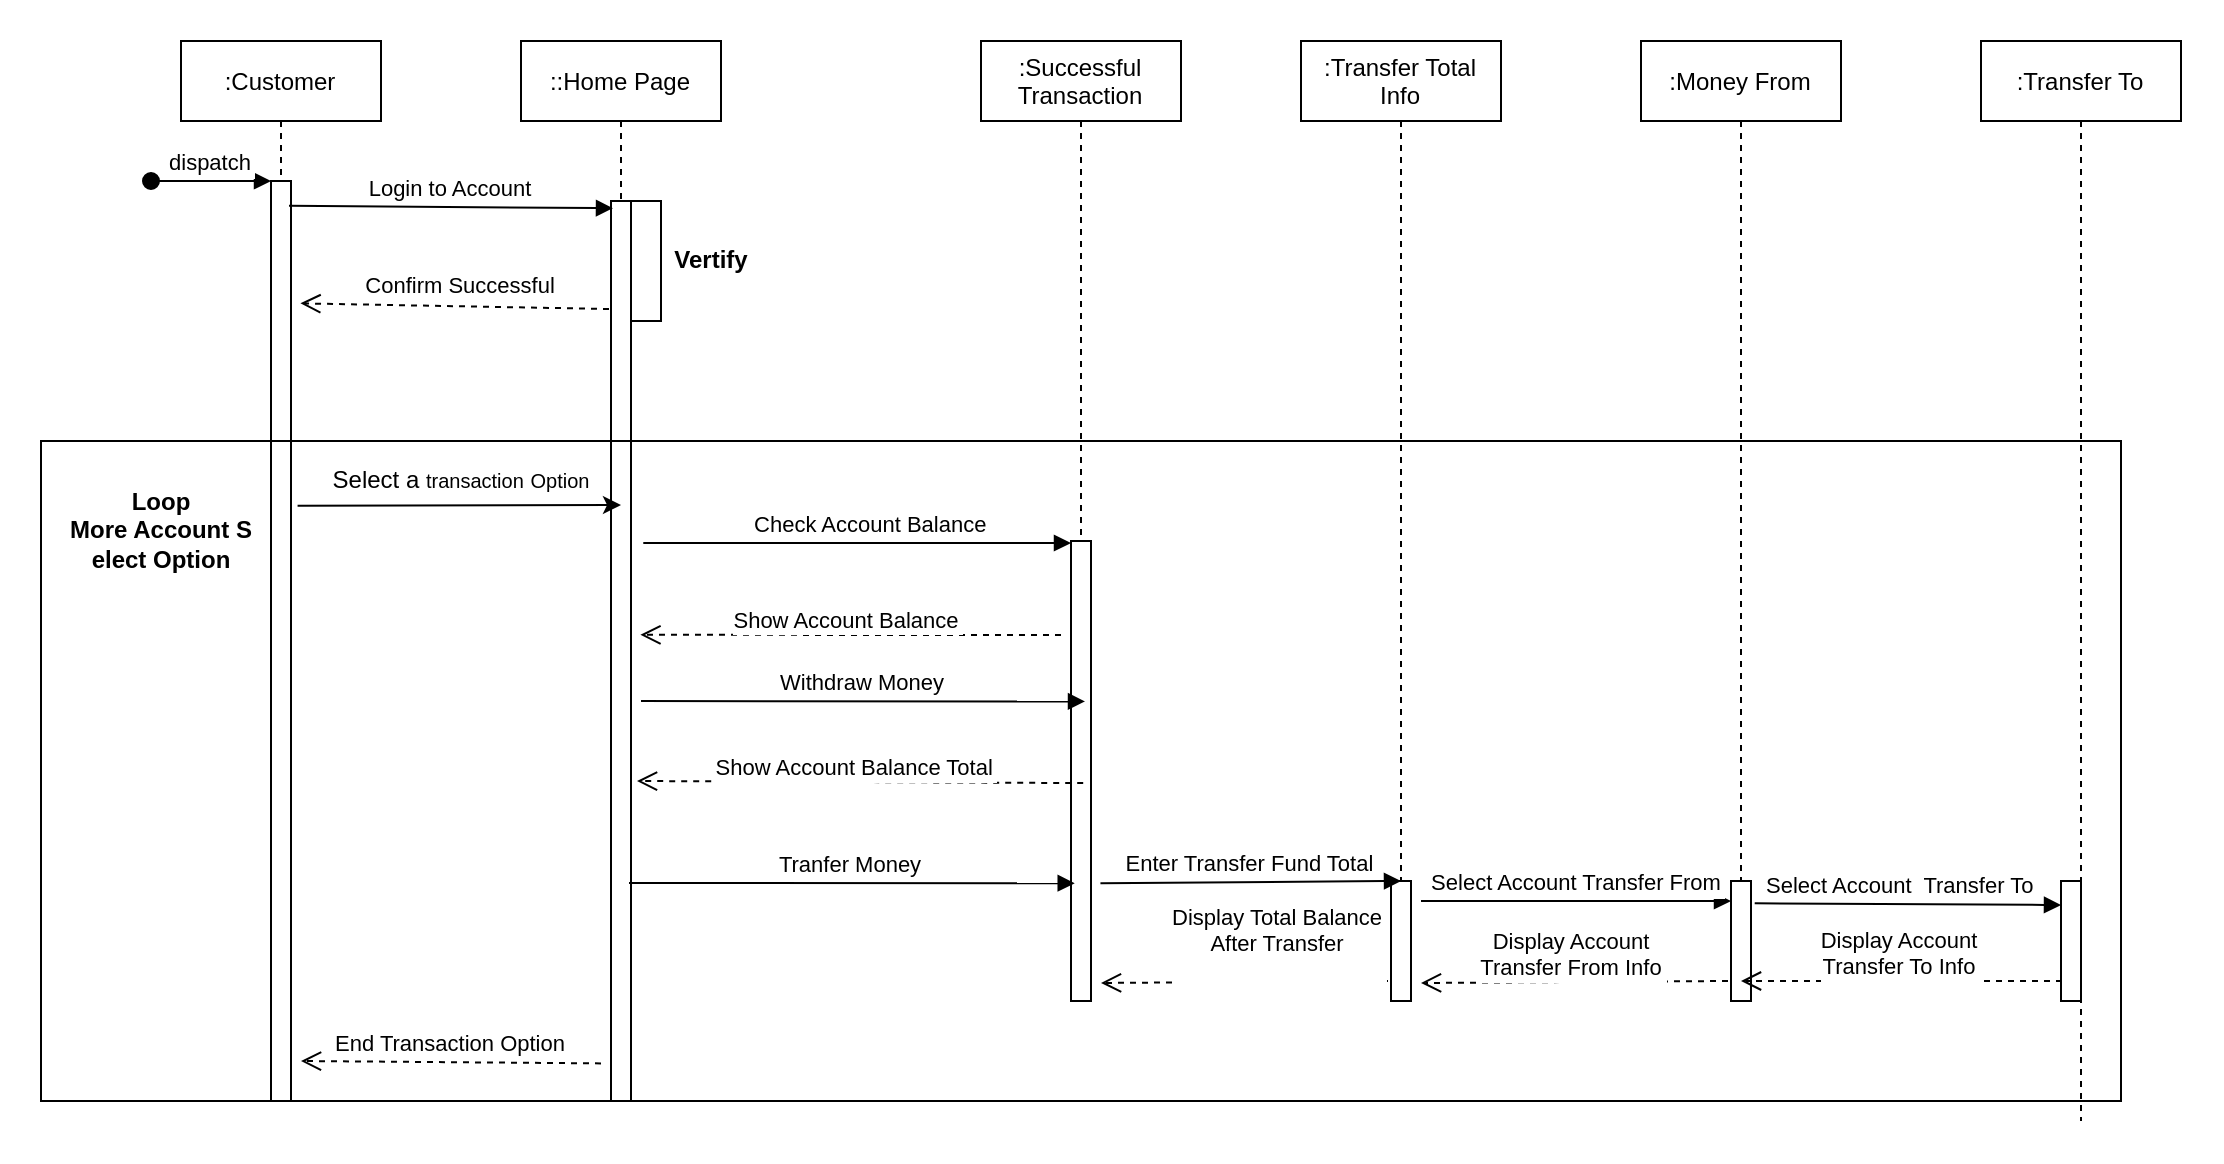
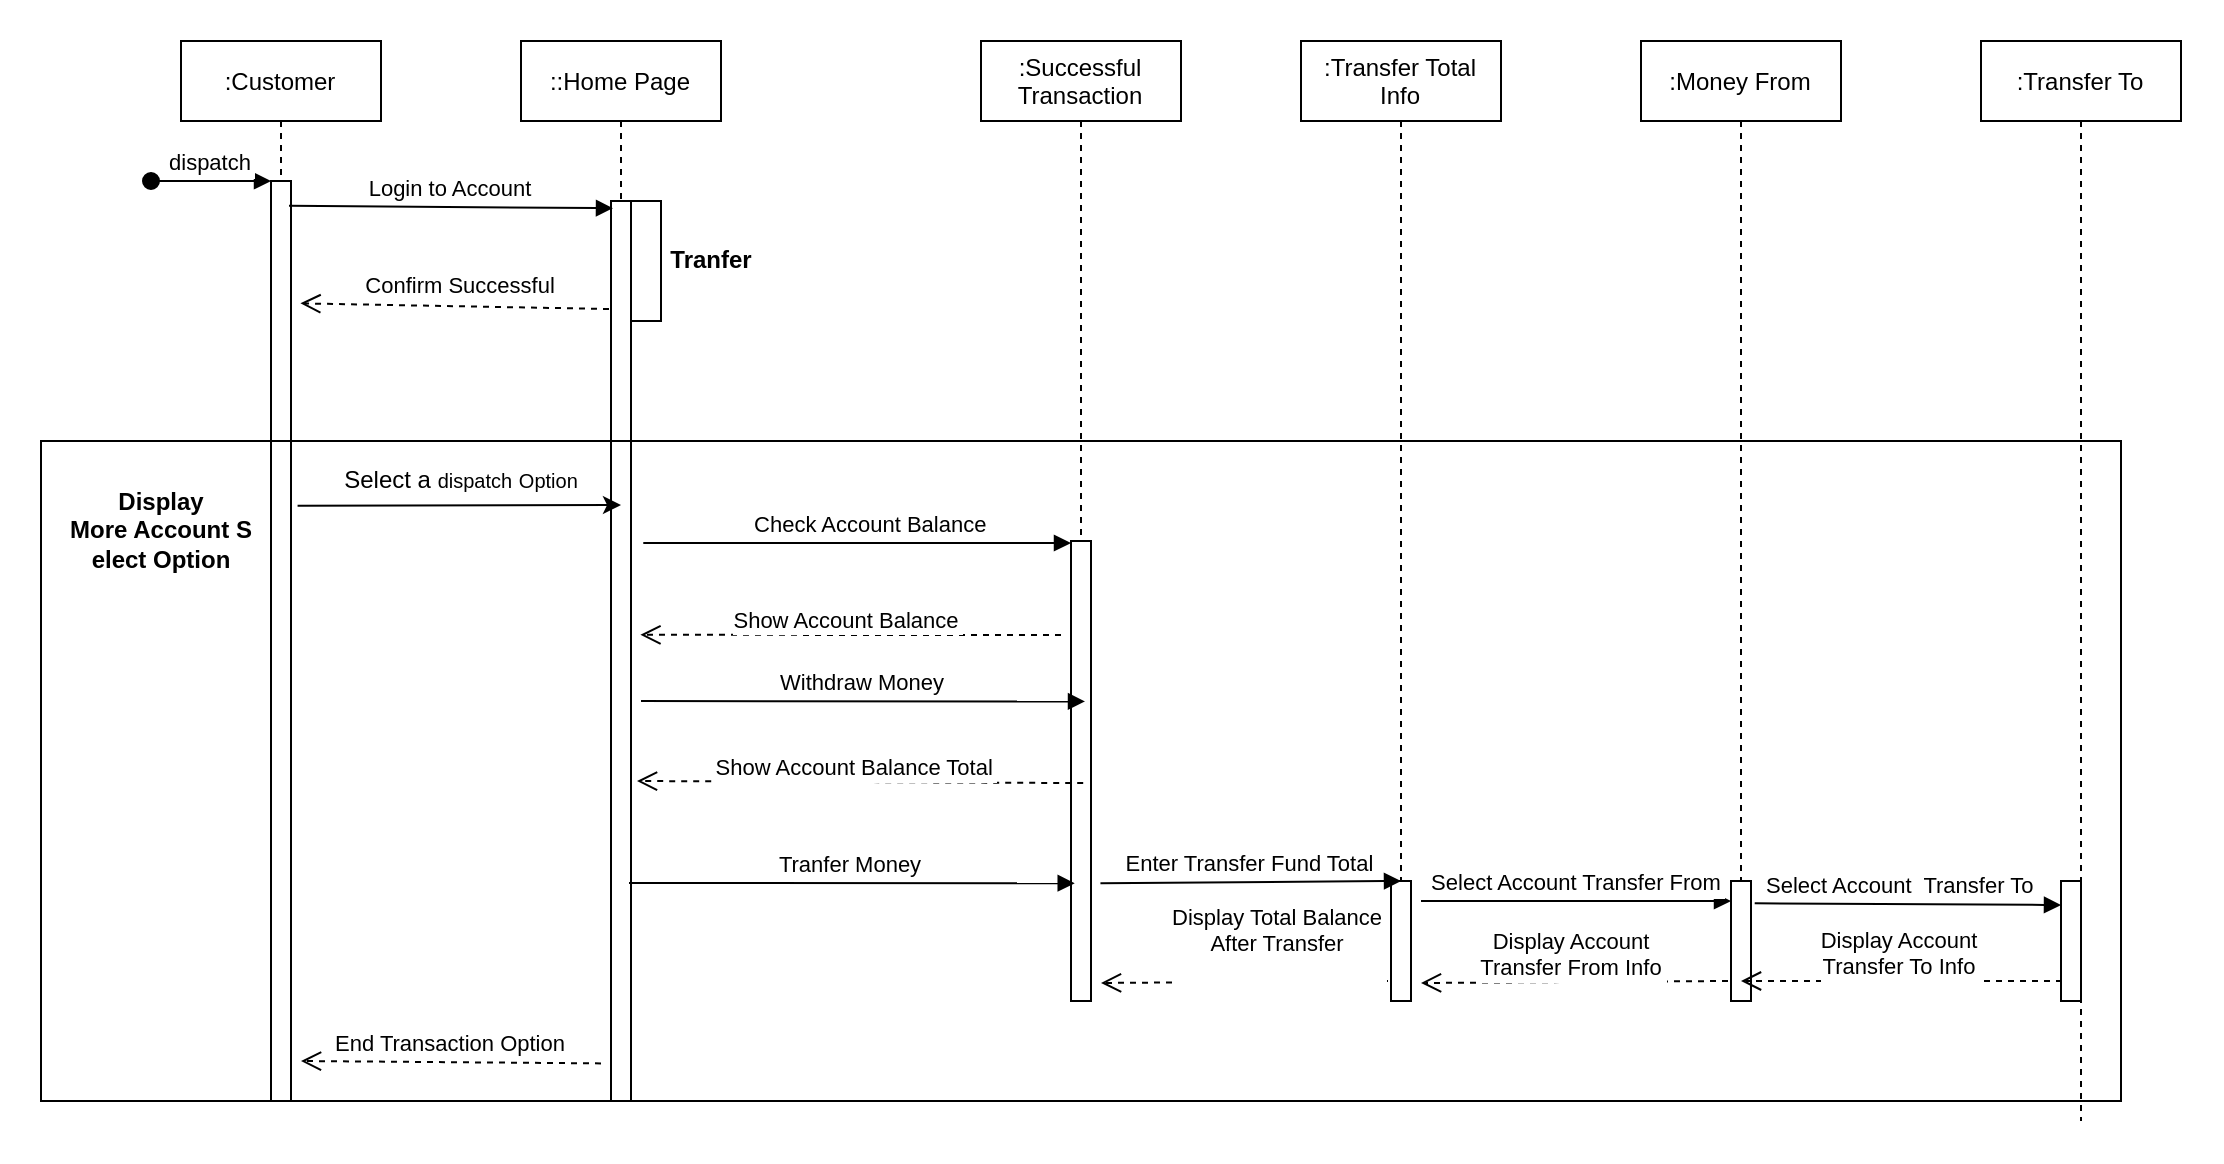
- <mxCell id="32" value="Vertify" style="text;html=1;align=center;verticalAlign=middle;resizable=0;points=[];autosize=1;fontStyle=1" vertex="1" parent="1"><mxGeometry x="330" y="120" width="50" height="20" as="geometry" /></mxCell>
+ <mxCell id="32" value="Tranfer" style="text;html=1;align=center;verticalAlign=middle;resizable=0;points=[];autosize=1;fontStyle=1" vertex="1" parent="1"><mxGeometry x="330" y="120" width="50" height="20" as="geometry" /></mxCell>
- <mxCell id="19" value="Select a &lt;font style=&quot;font-size: 10px&quot;&gt;transaction&lt;/font&gt; &lt;font style=&quot;font-size: 10px&quot;&gt;Option&lt;/font&gt;" style="text;html=1;align=center;verticalAlign=middle;resizable=0;points=[];autosize=1;" vertex="1" parent="1"><mxGeometry x="160" y="230" width="140" height="20" as="geometry" /></mxCell>
+ <mxCell id="19" value="Select a &lt;font style=&quot;font-size: 10px&quot;&gt;dispatch&lt;/font&gt; &lt;font style=&quot;font-size: 10px&quot;&gt;Option&lt;/font&gt;" style="text;html=1;align=center;verticalAlign=middle;resizable=0;points=[];autosize=1;" vertex="1" parent="1"><mxGeometry x="160" y="230" width="140" height="20" as="geometry" /></mxCell>
- <mxCell id="34" value="&lt;div&gt;Loop&lt;/div&gt;&lt;div&gt;More Account S&lt;/div&gt;&lt;div&gt;elect Option&lt;br&gt;&lt;/div&gt;" style="text;html=1;align=center;verticalAlign=middle;resizable=0;points=[];autosize=1;fontStyle=1" vertex="1" parent="1"><mxGeometry x="25" y="240" width="110" height="50" as="geometry" /></mxCell>
+ <mxCell id="34" value="&lt;div&gt;Display&lt;/div&gt;&lt;div&gt;More Account S&lt;/div&gt;&lt;div&gt;elect Option&lt;br&gt;&lt;/div&gt;" style="text;html=1;align=center;verticalAlign=middle;resizable=0;points=[];autosize=1;fontStyle=1" vertex="1" parent="1"><mxGeometry x="25" y="240" width="110" height="50" as="geometry" /></mxCell>
